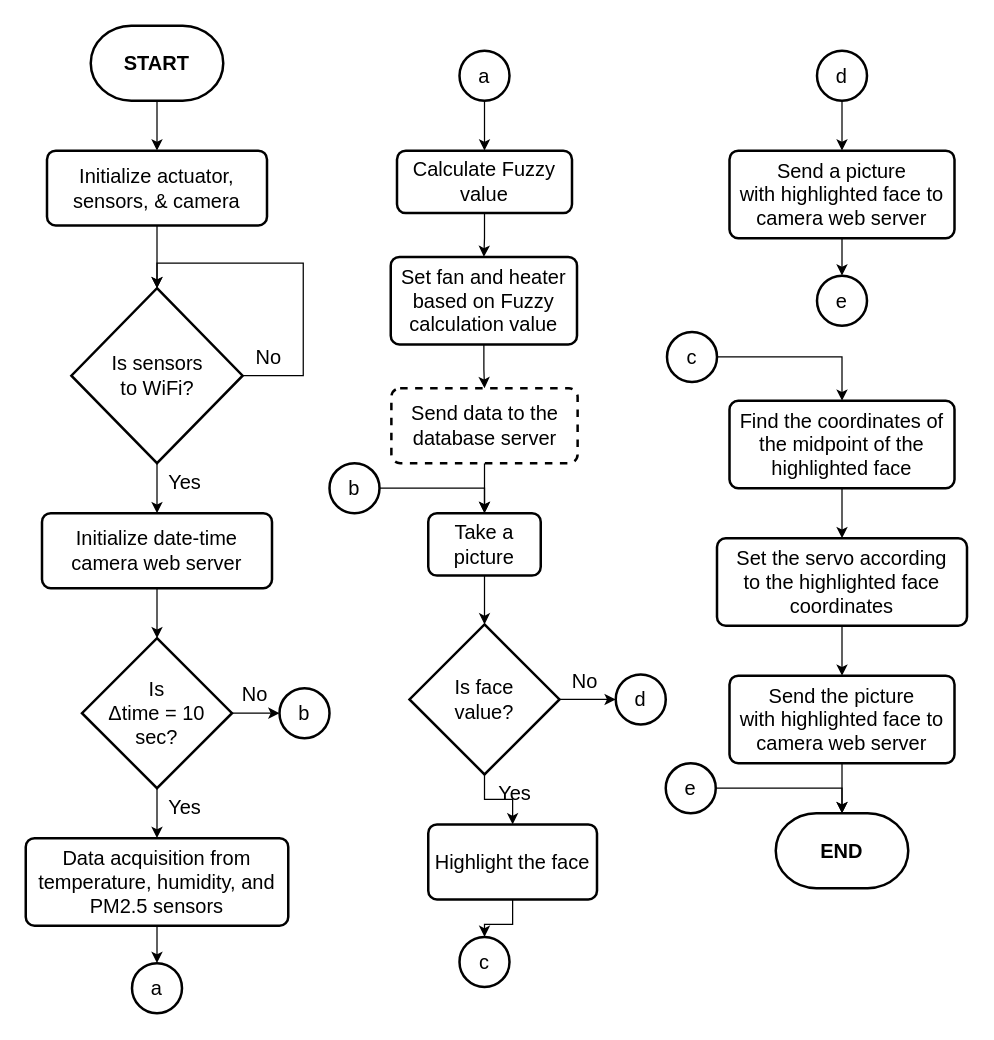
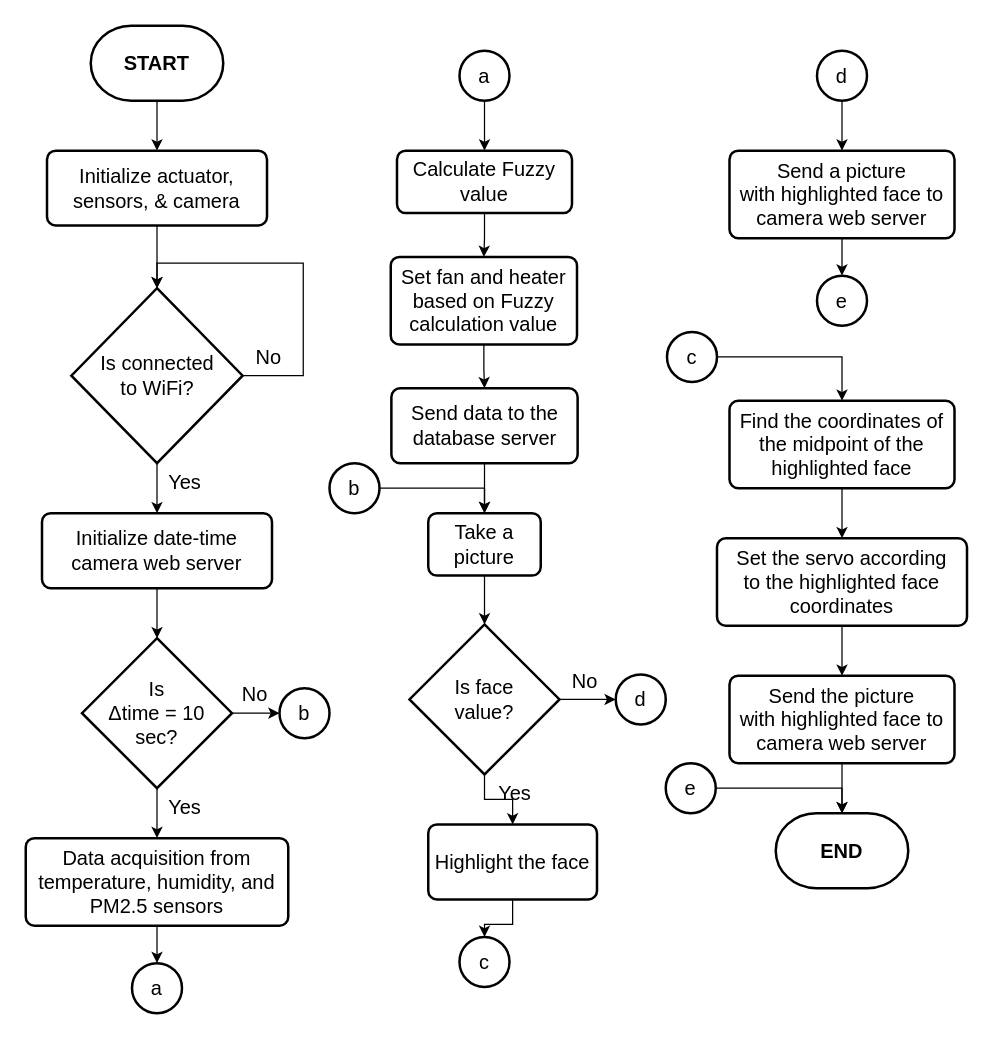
- <mxCell id="8" value="Is sensors&lt;br style=&quot;font-size: 16px;&quot;&gt;to WiFi?" style="strokeWidth=2;html=1;shape=mxgraph.flowchart.decision;whiteSpace=wrap;fontSize=16;" parent="1" vertex="1"><mxGeometry x="56.5" y="230.04" width="137" height="140" as="geometry" /></mxCell>
+ <mxCell id="8" value="Is connected&lt;br style=&quot;font-size: 16px;&quot;&gt;to WiFi?" style="strokeWidth=2;html=1;shape=mxgraph.flowchart.decision;whiteSpace=wrap;fontSize=16;" parent="1" vertex="1"><mxGeometry x="56.5" y="230.04" width="137" height="140" as="geometry" /></mxCell>
- <mxCell id="58" value="Send data to the database server" style="rounded=1;whiteSpace=wrap;html=1;absoluteArcSize=1;arcSize=14;strokeWidth=2;fontSize=16;dashed=1;" parent="1" vertex="1"><mxGeometry x="312.5" y="310.08" width="149" height="59.96" as="geometry" /></mxCell>
+ <mxCell id="58" value="Send data to the database server" style="rounded=1;whiteSpace=wrap;html=1;absoluteArcSize=1;arcSize=14;strokeWidth=2;fontSize=16;" parent="1" vertex="1"><mxGeometry x="312.5" y="310.08" width="149" height="59.96" as="geometry" /></mxCell>
